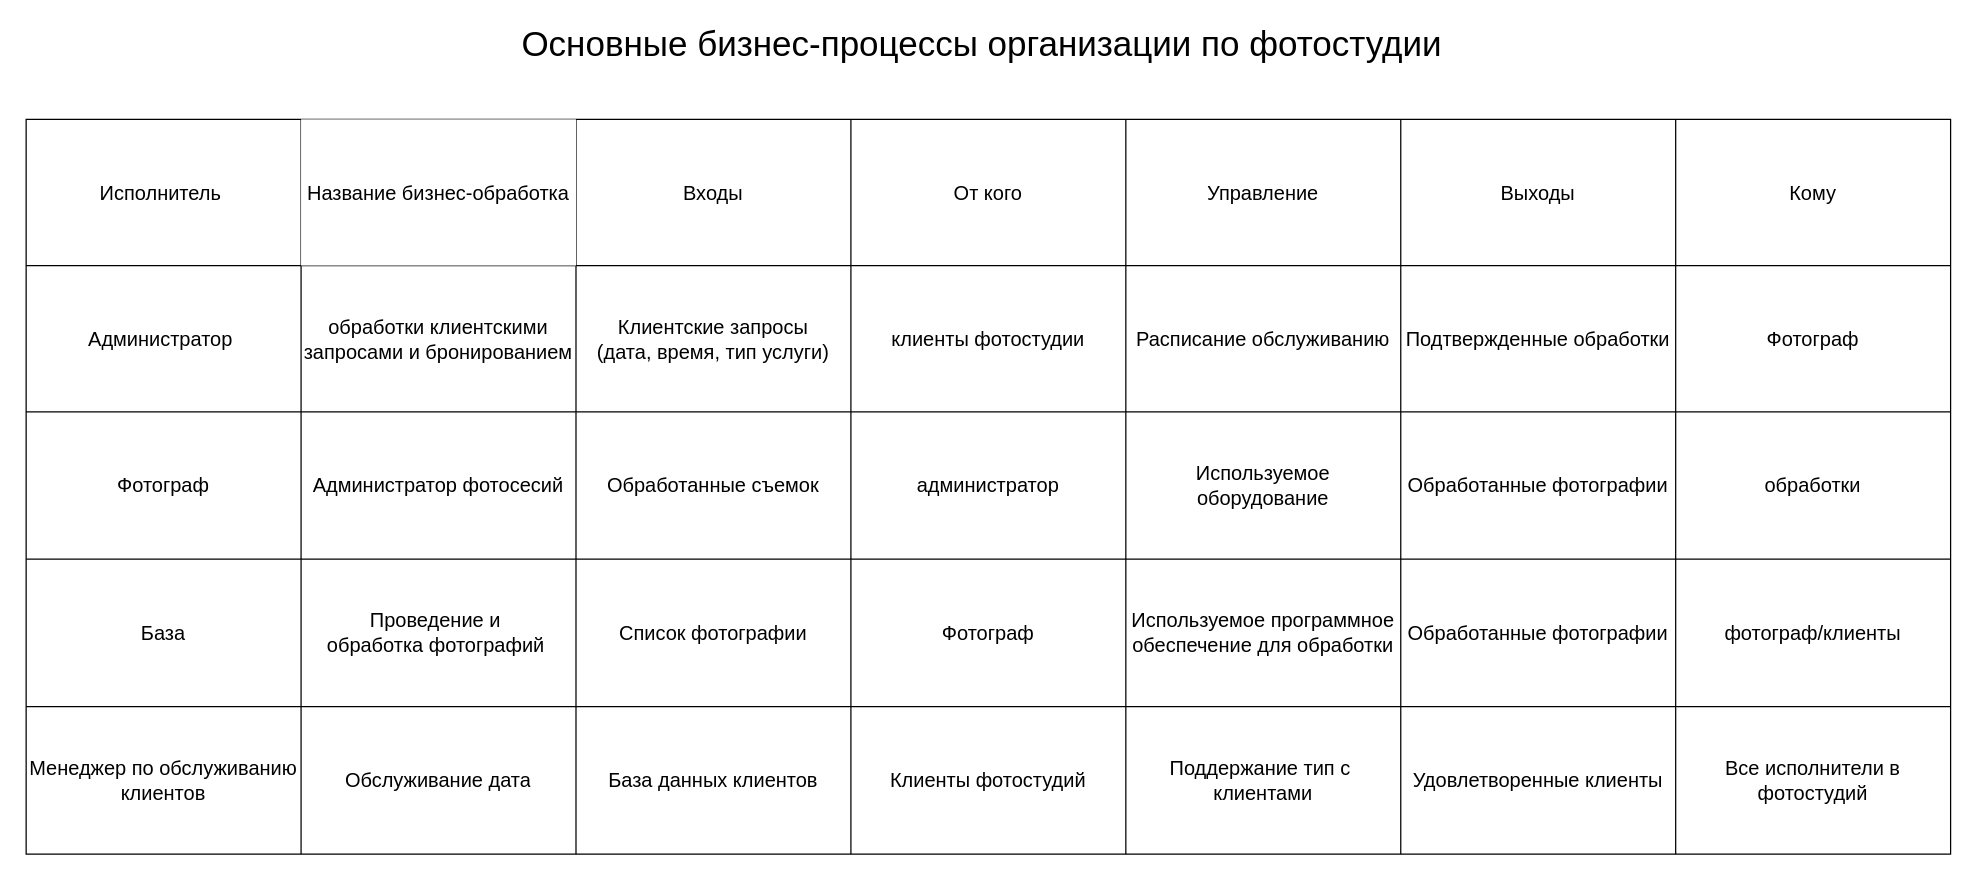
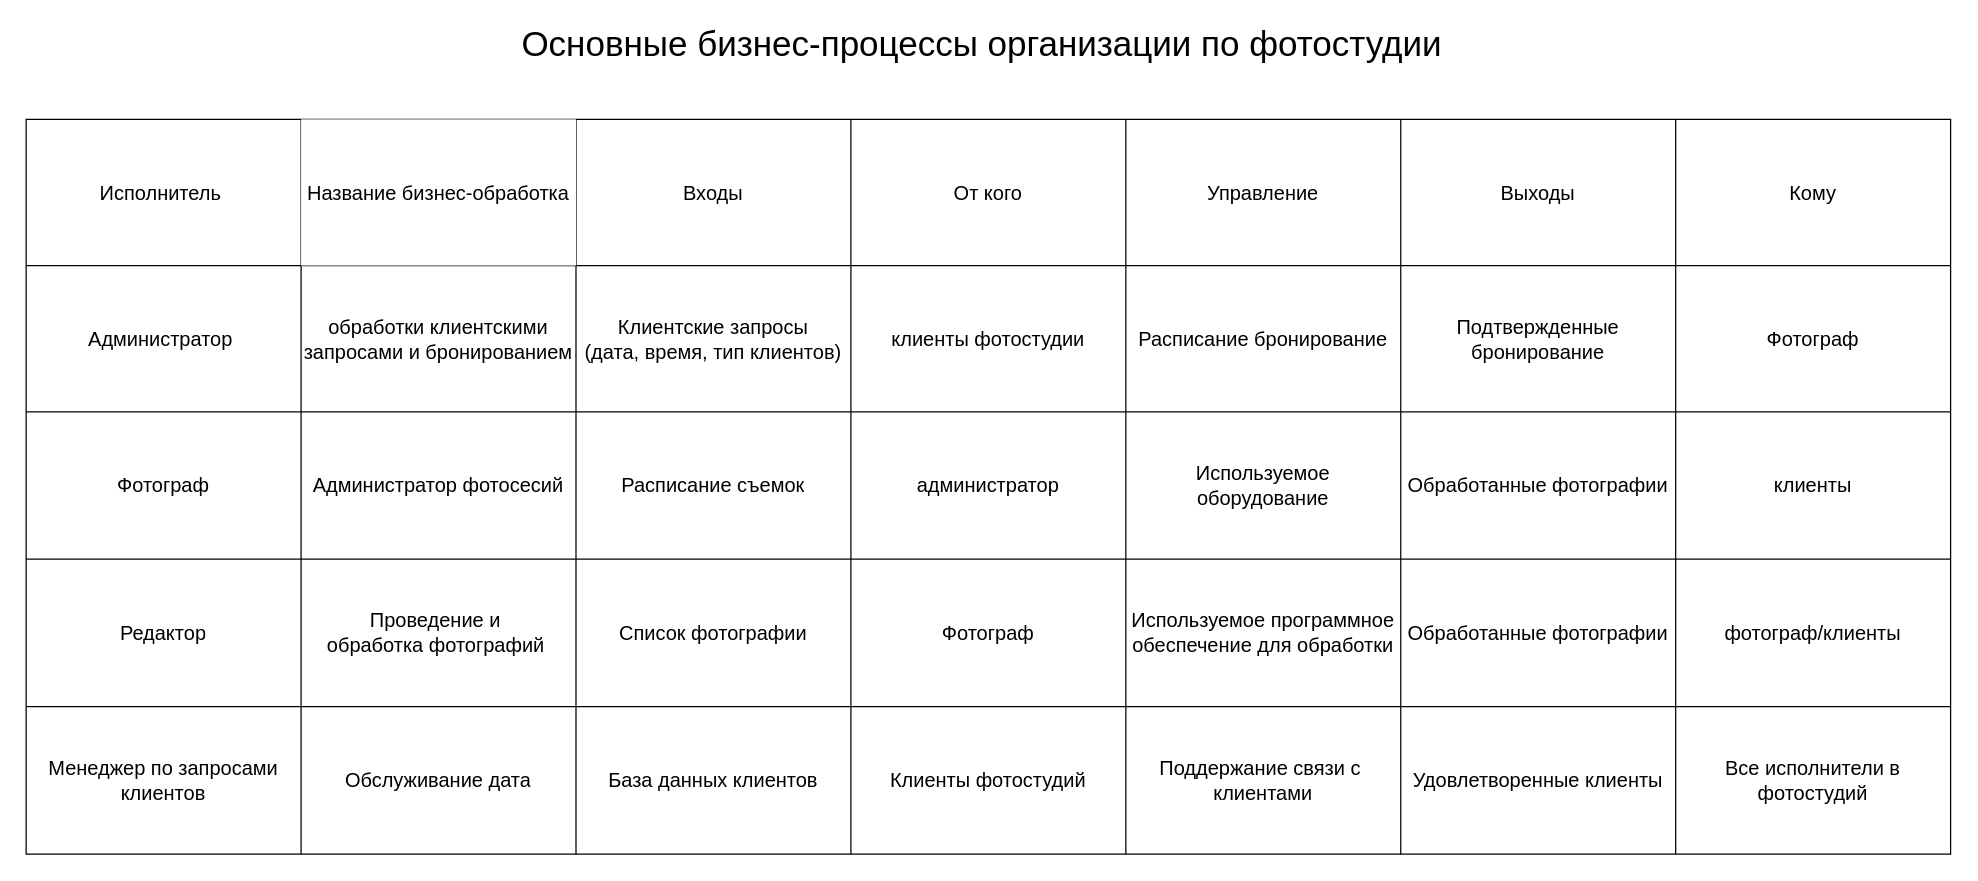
- <mxCell id="14" value="Клиентские запросы&lt;br&gt;(дата, время, тип услуги)" style="shape=partialRectangle;html=1;whiteSpace=wrap;connectable=0;strokeColor=inherit;overflow=hidden;fillColor=none;top=0;left=0;bottom=0;right=0;pointerEvents=1;fontSize=16;" vertex="1" parent="11"><mxGeometry x="440" width="220" height="117" as="geometry"><mxRectangle width="220" height="117" as="alternateBounds" /></mxGeometry></mxCell>
+ <mxCell id="14" value="Клиентские запросы&lt;br&gt;(дата, время, тип клиентов)" style="shape=partialRectangle;html=1;whiteSpace=wrap;connectable=0;strokeColor=inherit;overflow=hidden;fillColor=none;top=0;left=0;bottom=0;right=0;pointerEvents=1;fontSize=16;" vertex="1" parent="11"><mxGeometry x="440" width="220" height="117" as="geometry"><mxRectangle width="220" height="117" as="alternateBounds" /></mxGeometry></mxCell>
- <mxCell id="16" value="Расписание обслуживанию" style="shape=partialRectangle;html=1;whiteSpace=wrap;connectable=0;strokeColor=inherit;overflow=hidden;fillColor=none;top=0;left=0;bottom=0;right=0;pointerEvents=1;fontSize=16;" vertex="1" parent="11"><mxGeometry x="880" width="220" height="117" as="geometry"><mxRectangle width="220" height="117" as="alternateBounds" /></mxGeometry></mxCell>
+ <mxCell id="16" value="Расписание бронирование" style="shape=partialRectangle;html=1;whiteSpace=wrap;connectable=0;strokeColor=inherit;overflow=hidden;fillColor=none;top=0;left=0;bottom=0;right=0;pointerEvents=1;fontSize=16;" vertex="1" parent="11"><mxGeometry x="880" width="220" height="117" as="geometry"><mxRectangle width="220" height="117" as="alternateBounds" /></mxGeometry></mxCell>
- <mxCell id="17" value="Подтвержденные обработки" style="shape=partialRectangle;html=1;whiteSpace=wrap;connectable=0;strokeColor=inherit;overflow=hidden;fillColor=none;top=0;left=0;bottom=0;right=0;pointerEvents=1;fontSize=16;" vertex="1" parent="11"><mxGeometry x="1100" width="220" height="117" as="geometry"><mxRectangle width="220" height="117" as="alternateBounds" /></mxGeometry></mxCell>
+ <mxCell id="17" value="Подтвержденные бронирование" style="shape=partialRectangle;html=1;whiteSpace=wrap;connectable=0;strokeColor=inherit;overflow=hidden;fillColor=none;top=0;left=0;bottom=0;right=0;pointerEvents=1;fontSize=16;" vertex="1" parent="11"><mxGeometry x="1100" width="220" height="117" as="geometry"><mxRectangle width="220" height="117" as="alternateBounds" /></mxGeometry></mxCell>
- <mxCell id="22" value="Обработанные съемок" style="shape=partialRectangle;html=1;whiteSpace=wrap;connectable=0;strokeColor=inherit;overflow=hidden;fillColor=none;top=0;left=0;bottom=0;right=0;pointerEvents=1;fontSize=16;" vertex="1" parent="19"><mxGeometry x="440" width="220" height="118" as="geometry"><mxRectangle width="220" height="118" as="alternateBounds" /></mxGeometry></mxCell>
+ <mxCell id="22" value="Расписание съемок" style="shape=partialRectangle;html=1;whiteSpace=wrap;connectable=0;strokeColor=inherit;overflow=hidden;fillColor=none;top=0;left=0;bottom=0;right=0;pointerEvents=1;fontSize=16;" vertex="1" parent="19"><mxGeometry x="440" width="220" height="118" as="geometry"><mxRectangle width="220" height="118" as="alternateBounds" /></mxGeometry></mxCell>
- <mxCell id="26" value="обработки" style="shape=partialRectangle;html=1;whiteSpace=wrap;connectable=0;strokeColor=inherit;overflow=hidden;fillColor=none;top=0;left=0;bottom=0;right=0;pointerEvents=1;fontSize=16;" vertex="1" parent="19"><mxGeometry x="1320" width="220" height="118" as="geometry"><mxRectangle width="220" height="118" as="alternateBounds" /></mxGeometry></mxCell>
+ <mxCell id="26" value="клиенты" style="shape=partialRectangle;html=1;whiteSpace=wrap;connectable=0;strokeColor=inherit;overflow=hidden;fillColor=none;top=0;left=0;bottom=0;right=0;pointerEvents=1;fontSize=16;" vertex="1" parent="19"><mxGeometry x="1320" width="220" height="118" as="geometry"><mxRectangle width="220" height="118" as="alternateBounds" /></mxGeometry></mxCell>
- <mxCell id="28" value="База" style="shape=partialRectangle;html=1;whiteSpace=wrap;connectable=0;strokeColor=inherit;overflow=hidden;fillColor=none;top=0;left=0;bottom=0;right=0;pointerEvents=1;fontSize=16;" vertex="1" parent="27"><mxGeometry width="220" height="118" as="geometry"><mxRectangle width="220" height="118" as="alternateBounds" /></mxGeometry></mxCell>
+ <mxCell id="28" value="Редактор" style="shape=partialRectangle;html=1;whiteSpace=wrap;connectable=0;strokeColor=inherit;overflow=hidden;fillColor=none;top=0;left=0;bottom=0;right=0;pointerEvents=1;fontSize=16;" vertex="1" parent="27"><mxGeometry width="220" height="118" as="geometry"><mxRectangle width="220" height="118" as="alternateBounds" /></mxGeometry></mxCell>
- <mxCell id="36" value="Менеджер по обслуживанию&lt;br&gt;клиентов" style="shape=partialRectangle;html=1;whiteSpace=wrap;connectable=0;strokeColor=inherit;overflow=hidden;fillColor=none;top=0;left=0;bottom=0;right=0;pointerEvents=1;fontSize=16;" vertex="1" parent="35"><mxGeometry width="220" height="118" as="geometry"><mxRectangle width="220" height="118" as="alternateBounds" /></mxGeometry></mxCell>
+ <mxCell id="36" value="Менеджер по запросами&lt;br&gt;клиентов" style="shape=partialRectangle;html=1;whiteSpace=wrap;connectable=0;strokeColor=inherit;overflow=hidden;fillColor=none;top=0;left=0;bottom=0;right=0;pointerEvents=1;fontSize=16;" vertex="1" parent="35"><mxGeometry width="220" height="118" as="geometry"><mxRectangle width="220" height="118" as="alternateBounds" /></mxGeometry></mxCell>
- <mxCell id="40" value="Поддержание тип с&amp;nbsp;&lt;br&gt;клиентами" style="shape=partialRectangle;html=1;whiteSpace=wrap;connectable=0;strokeColor=inherit;overflow=hidden;fillColor=none;top=0;left=0;bottom=0;right=0;pointerEvents=1;fontSize=16;" vertex="1" parent="35"><mxGeometry x="880" width="220" height="118" as="geometry"><mxRectangle width="220" height="118" as="alternateBounds" /></mxGeometry></mxCell>
+ <mxCell id="40" value="Поддержание связи с&amp;nbsp;&lt;br&gt;клиентами" style="shape=partialRectangle;html=1;whiteSpace=wrap;connectable=0;strokeColor=inherit;overflow=hidden;fillColor=none;top=0;left=0;bottom=0;right=0;pointerEvents=1;fontSize=16;" vertex="1" parent="35"><mxGeometry x="880" width="220" height="118" as="geometry"><mxRectangle width="220" height="118" as="alternateBounds" /></mxGeometry></mxCell>
